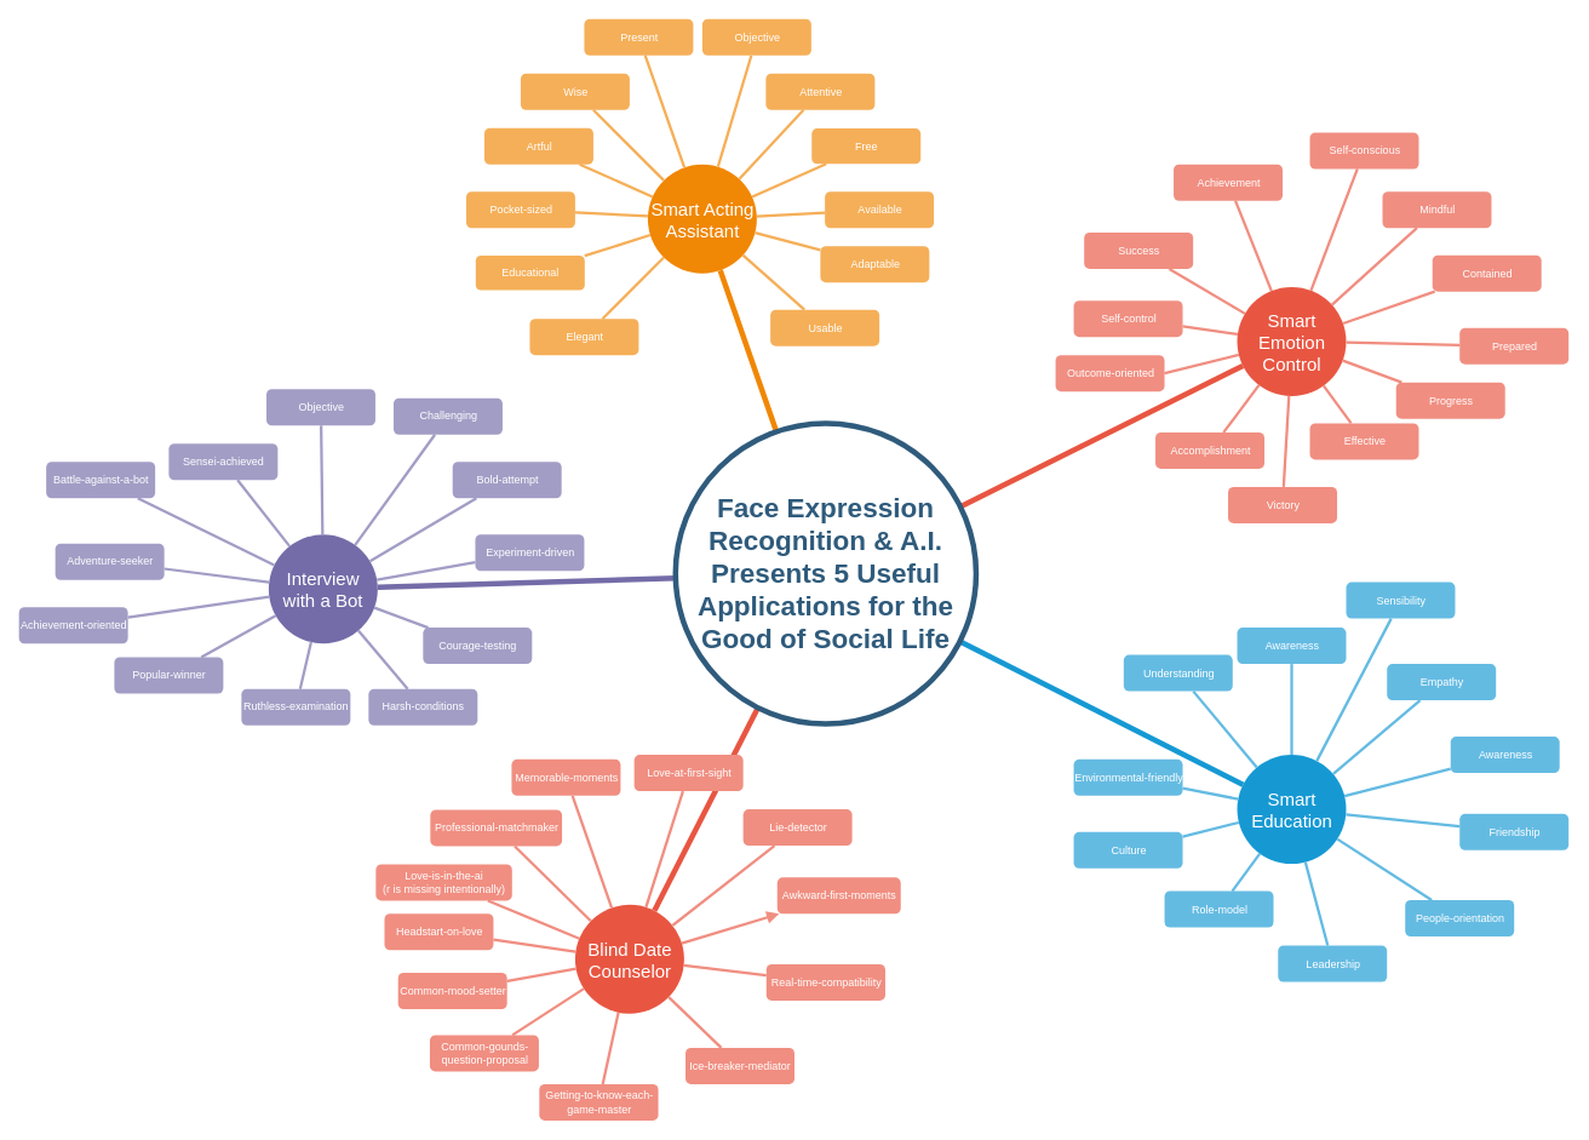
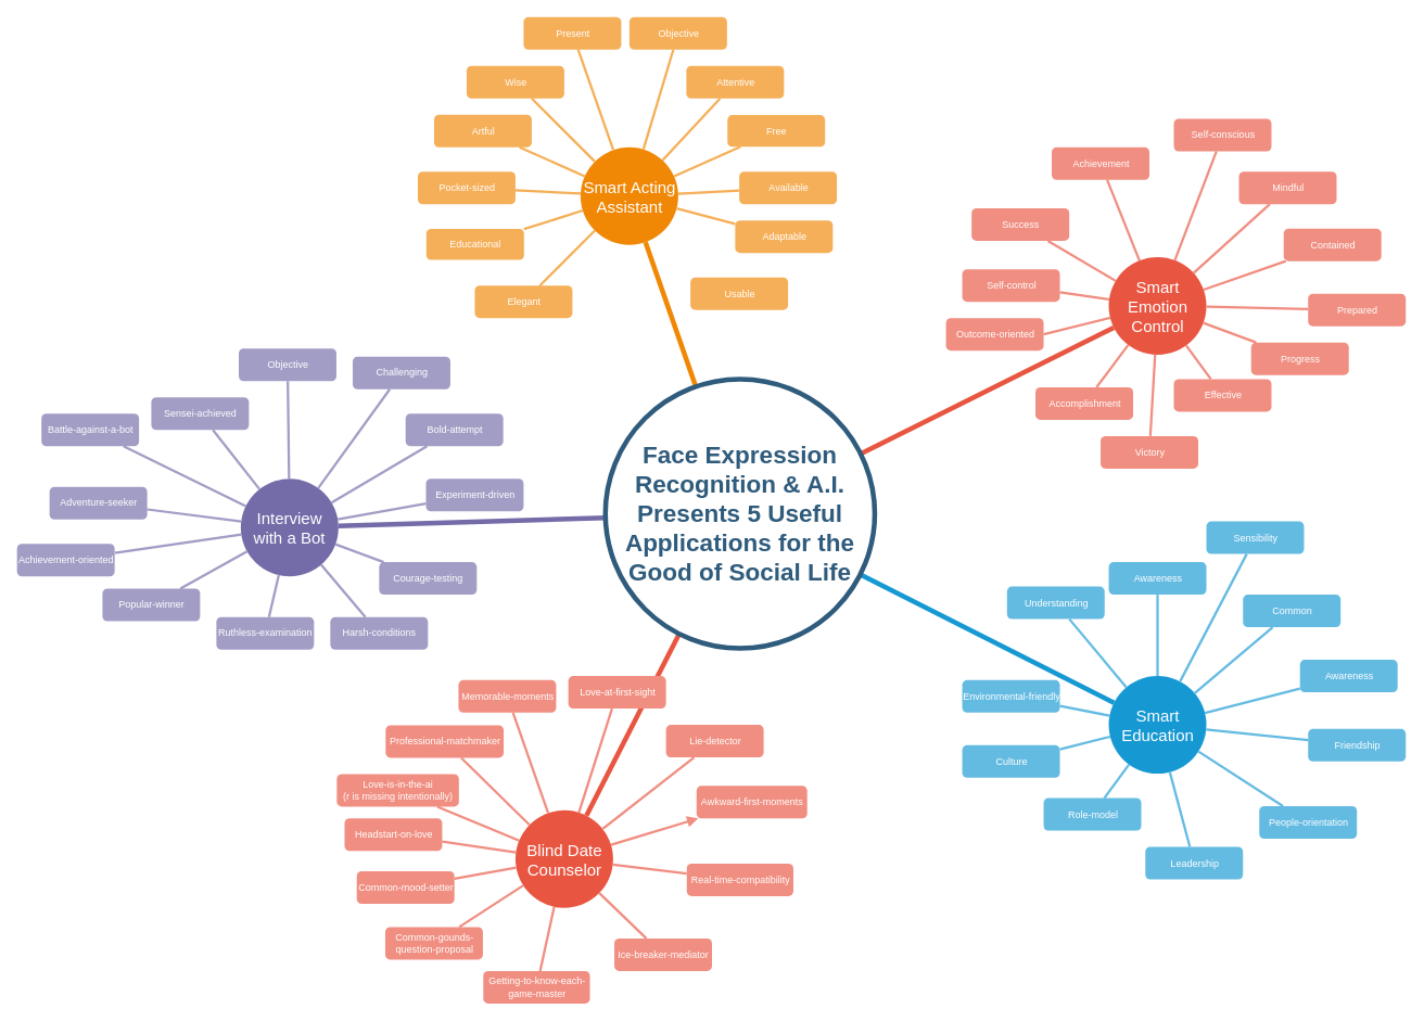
- <mxCell id="34" value="" style="edgeStyle=none;endArrow=none;strokeWidth=3;strokeColor=#F5AF58;html=1;" parent="1" source="2" target="22" edge="1"><mxGeometry x="-240.5" y="171.5" width="100" height="100" as="geometry"><mxPoint x="-387.5" y="60.5" as="sourcePoint" /><mxPoint x="-287.5" y="-39.5" as="targetPoint" /></mxGeometry></mxCell>
- <mxCell id="63" value="Empathy" style="rounded=1;fillColor=#64BBE2;strokeColor=none;strokeWidth=3;shadow=0;html=1;fontColor=#FFFFFF;" parent="1" vertex="1"><mxGeometry x="1526.5" y="730.5" width="120" height="40" as="geometry" /></mxCell>
+ <mxCell id="63" value="Common" style="rounded=1;fillColor=#64BBE2;strokeColor=none;strokeWidth=3;shadow=0;html=1;fontColor=#FFFFFF;" parent="1" vertex="1"><mxGeometry x="1526.5" y="730.5" width="120" height="40" as="geometry" /></mxCell>
